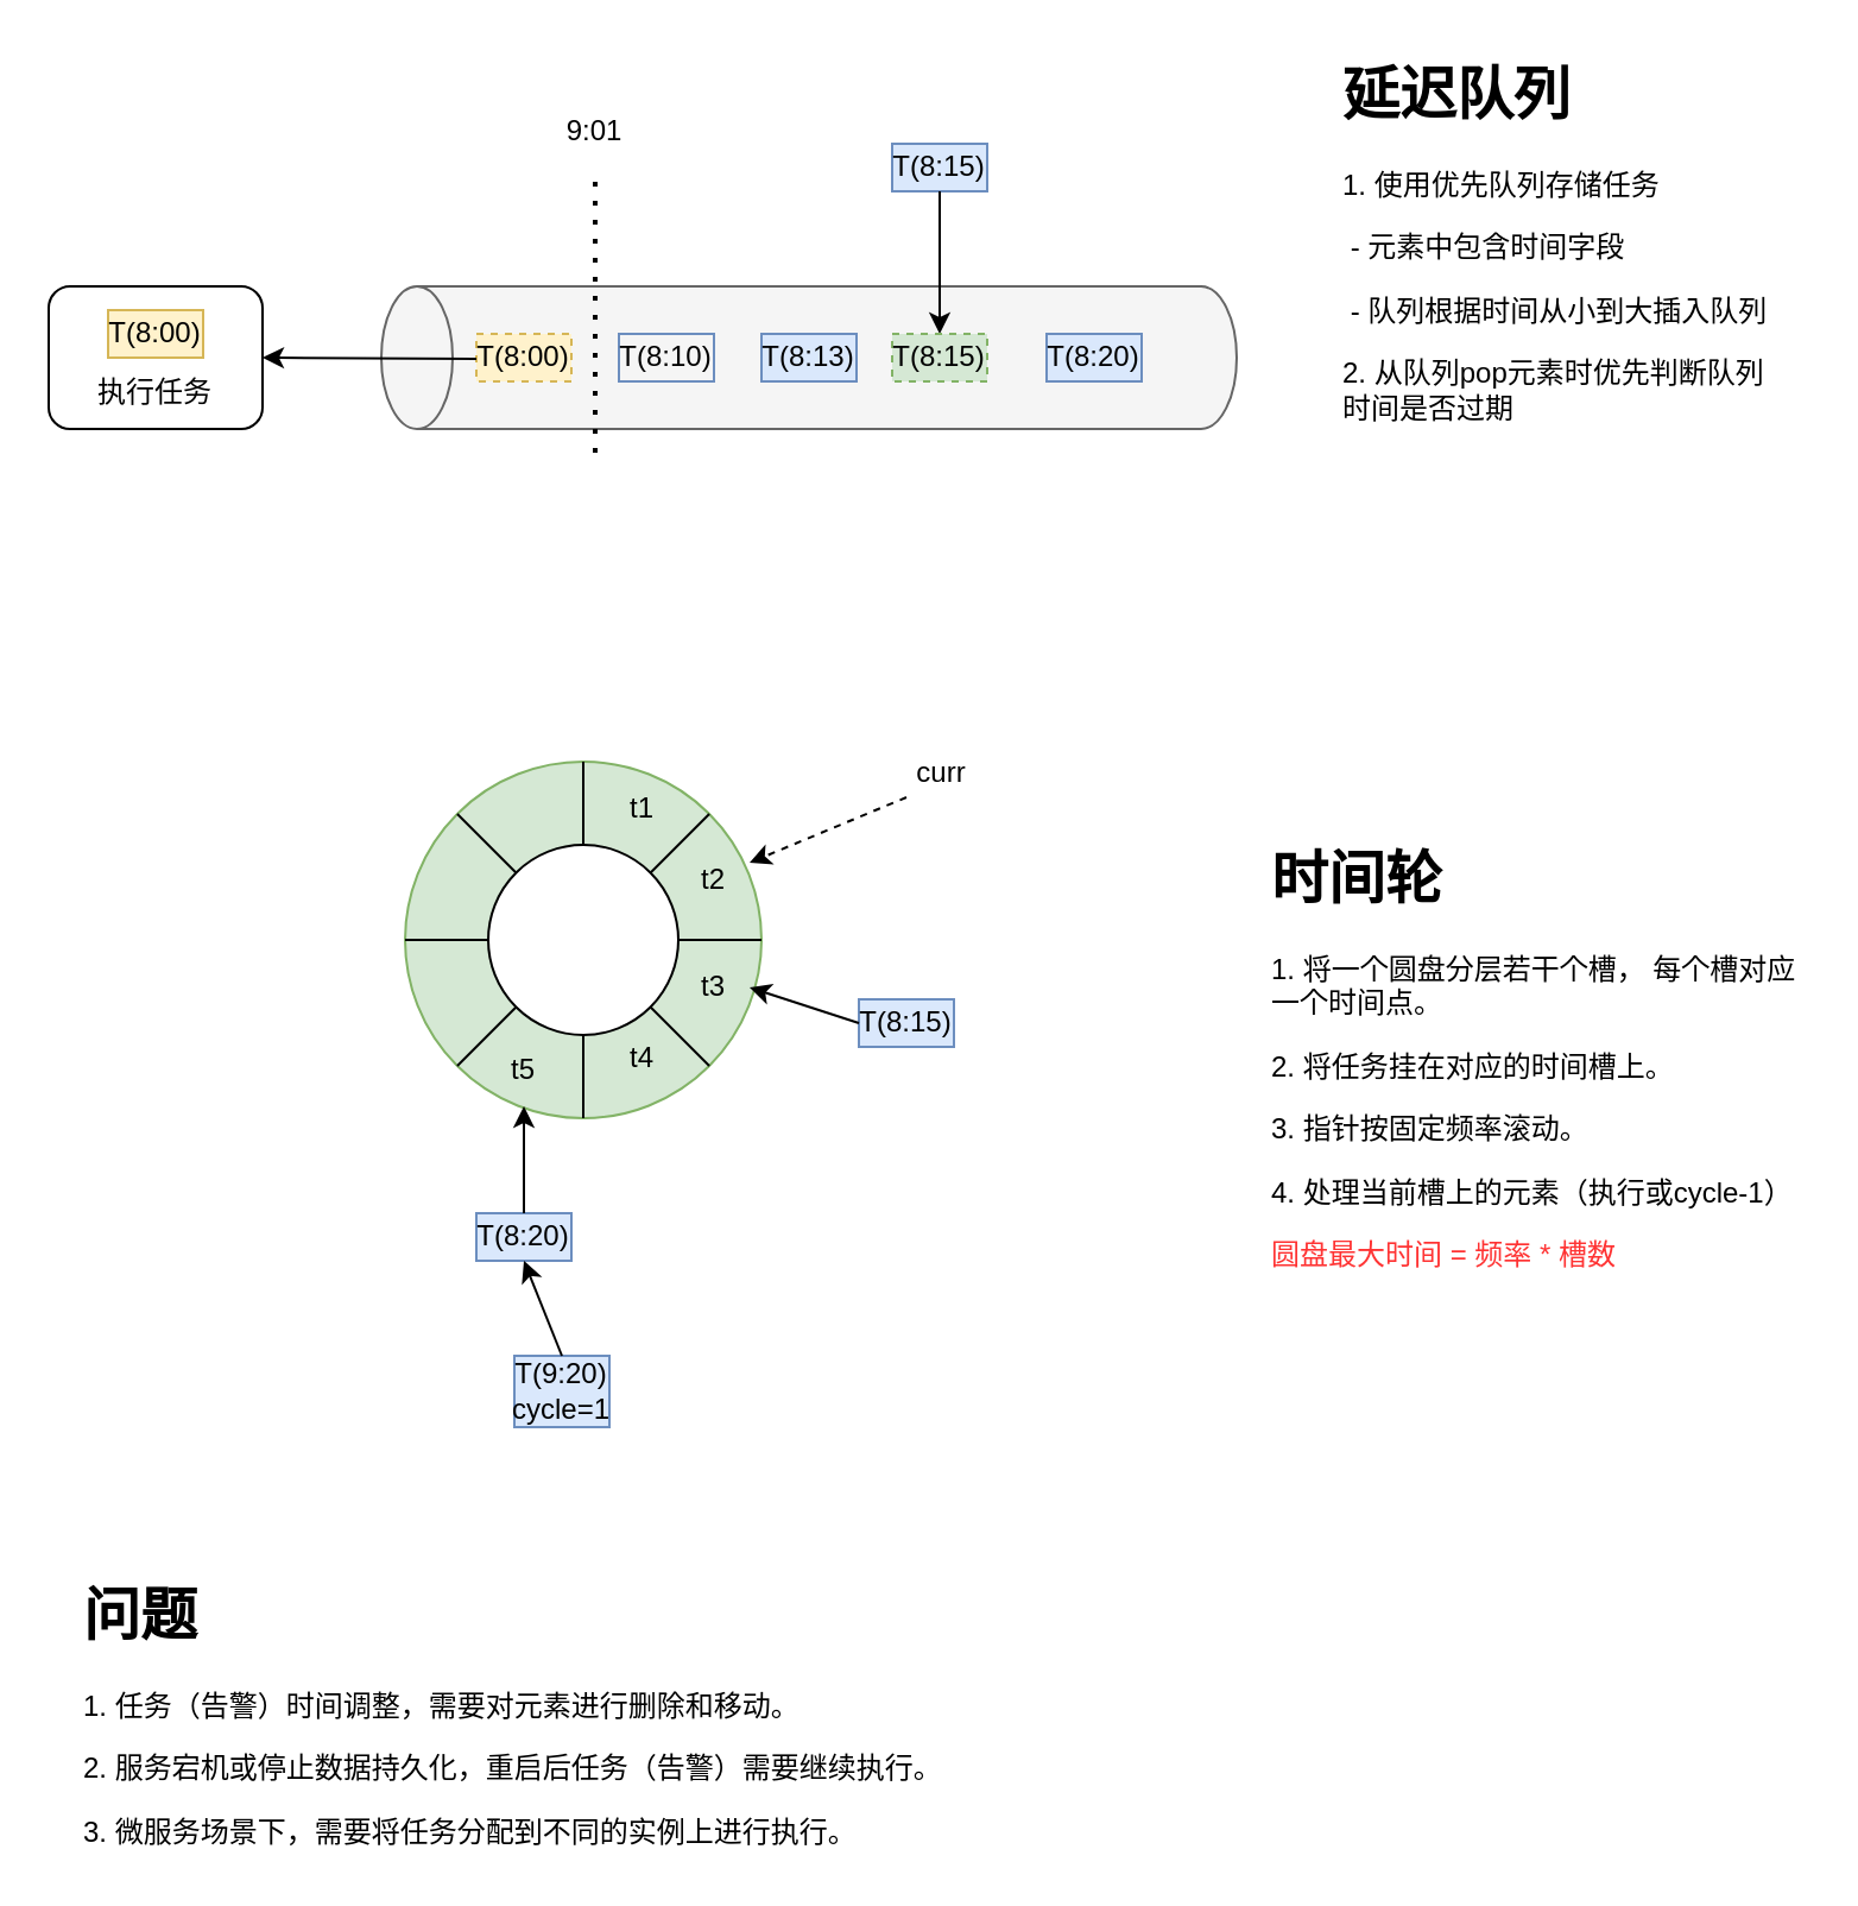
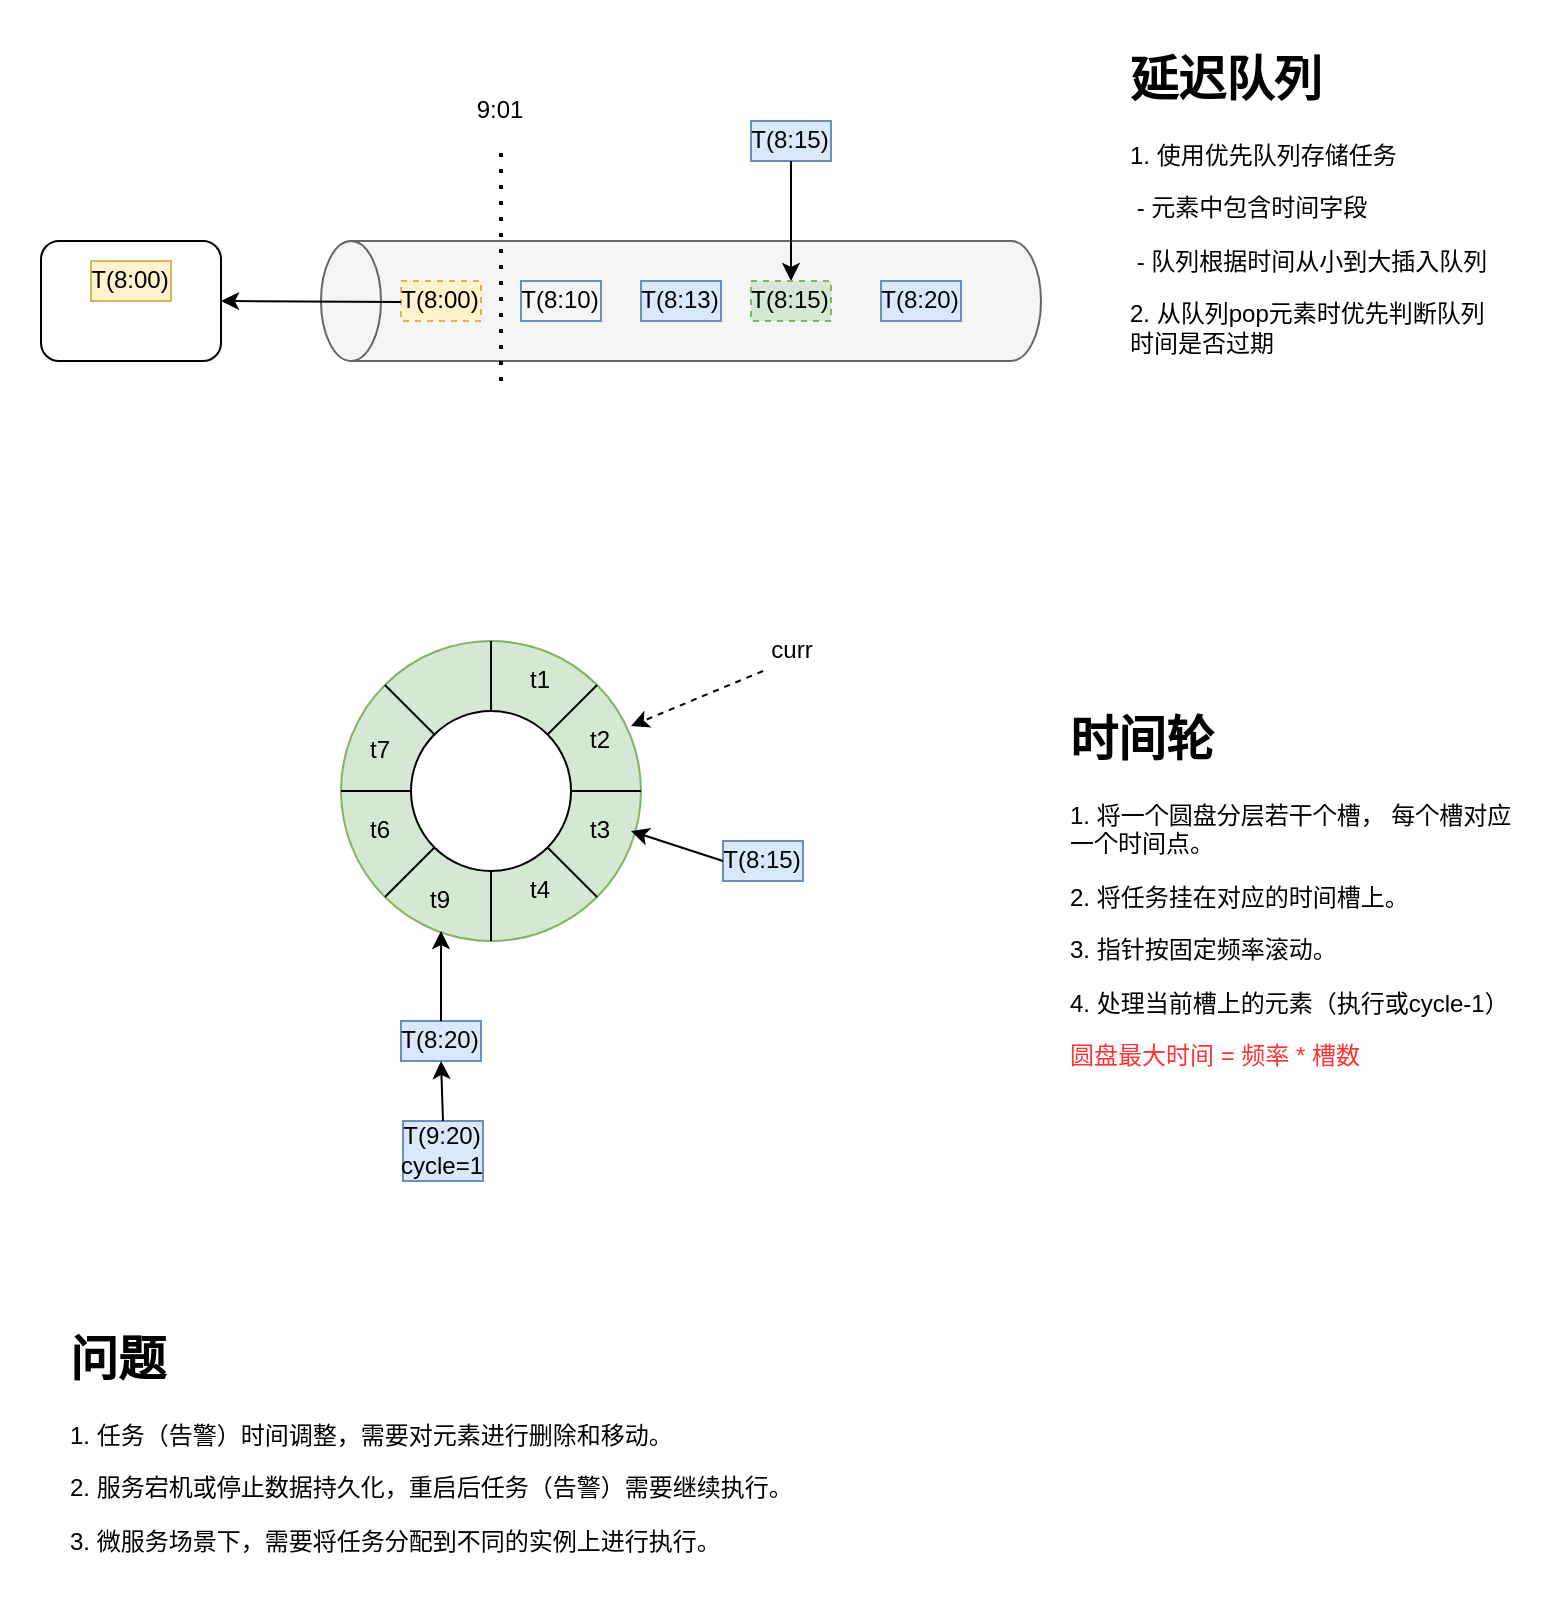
- <mxCell id="42" value="执行任务" style="text;html=1;strokeColor=none;fillColor=none;align=center;verticalAlign=middle;whiteSpace=wrap;rounded=0;" vertex="1" parent="1"><mxGeometry x="35" y="150" width="60" height="30" as="geometry" /></mxCell>
+ <mxCell id="29" value="t7" style="text;html=1;strokeColor=none;fillColor=none;align=center;verticalAlign=middle;whiteSpace=wrap;rounded=0;" vertex="1" parent="13"><mxGeometry x="5" y="40" width="30" height="30" as="geometry" /></mxCell>
+ <mxCell id="28" value="t6" style="text;html=1;strokeColor=none;fillColor=none;align=center;verticalAlign=middle;whiteSpace=wrap;rounded=0;" vertex="1" parent="13"><mxGeometry x="5" y="80" width="30" height="30" as="geometry" /></mxCell>
- <mxCell id="27" value="t5" style="text;html=1;strokeColor=none;fillColor=none;align=center;verticalAlign=middle;whiteSpace=wrap;rounded=0;" vertex="1" parent="13"><mxGeometry x="35" y="115" width="30" height="30" as="geometry" /></mxCell>
+ <mxCell id="27" value="t9" style="text;html=1;strokeColor=none;fillColor=none;align=center;verticalAlign=middle;whiteSpace=wrap;rounded=0;" vertex="1" parent="13"><mxGeometry x="35" y="115" width="30" height="30" as="geometry" /></mxCell>
- <mxCell id="35" value="T(9:20)&lt;br&gt;cycle=1" style="rounded=0;whiteSpace=wrap;html=1;fillColor=#dae8fc;strokeColor=#6c8ebf;" vertex="1" parent="1"><mxGeometry x="216" y="570" width="40" height="30" as="geometry" /></mxCell>
+ <mxCell id="35" value="T(9:20)&lt;br&gt;cycle=1" style="rounded=0;whiteSpace=wrap;html=1;fillColor=#dae8fc;strokeColor=#6c8ebf;" vertex="1" parent="1"><mxGeometry x="201" y="560" width="40" height="30" as="geometry" /></mxCell>
